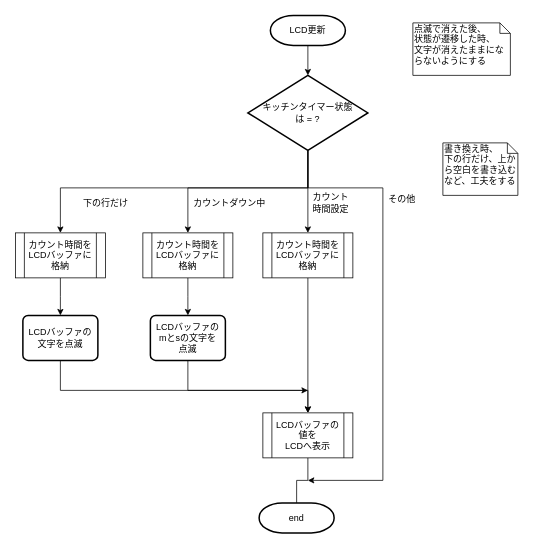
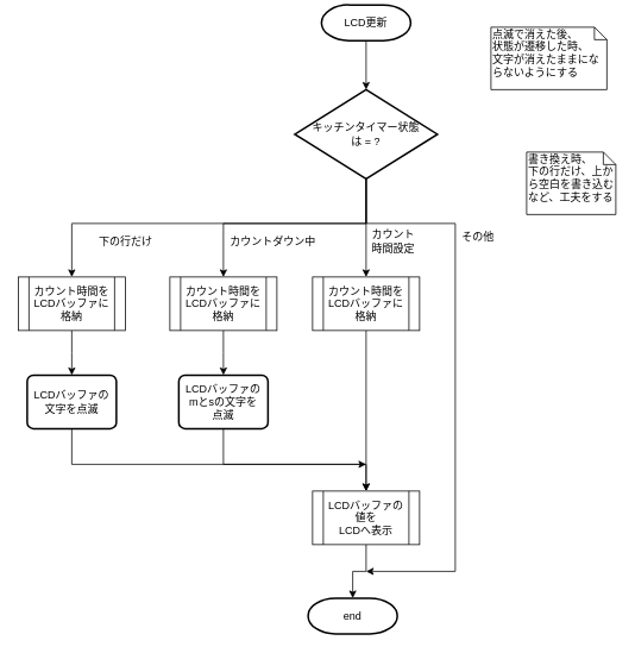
- <mxCell id="3" value="LCD更新" style="strokeWidth=2;html=1;shape=mxgraph.flowchart.terminator;whiteSpace=wrap;" parent="1" vertex="1"><mxGeometry x="360" y="20" width="100" height="40" as="geometry" /></mxCell>
+ <mxCell id="3" value="LCD更新" style="strokeWidth=2;html=1;shape=mxgraph.flowchart.terminator;whiteSpace=wrap;" parent="1" vertex="1"><mxGeometry x="360" y="5" width="100" height="40" as="geometry" /></mxCell>
- <mxCell id="28" value="書き換え時、&lt;br&gt;下の行だけ、上から空白を書き込むなど、工夫をする" style="shape=note;whiteSpace=wrap;html=1;size=14;verticalAlign=top;align=left;spacingTop=-6;" vertex="1" parent="1"><mxGeometry x="590" y="190" width="100" height="70" as="geometry" /></mxCell>
+ <mxCell id="28" value="書き換え時、&lt;br&gt;下の行だけ、上から空白を書き込むなど、工夫をする" style="shape=note;whiteSpace=wrap;html=1;size=14;verticalAlign=top;align=left;spacingTop=-6;" vertex="1" parent="1"><mxGeometry x="590" y="170" width="100" height="70" as="geometry" /></mxCell>
- <mxCell id="17" value="" style="edgeStyle=orthogonalEdgeStyle;rounded=0;orthogonalLoop=1;jettySize=auto;html=1;endArrow=none;" parent="1" source="18" target="4" edge="1"><mxGeometry relative="1" as="geometry" /></mxCell>
+ <mxCell id="17" value="" style="edgeStyle=orthogonalEdgeStyle;rounded=0;orthogonalLoop=1;jettySize=auto;html=1;" parent="1" source="18" target="4" edge="1"><mxGeometry relative="1" as="geometry" /></mxCell>
